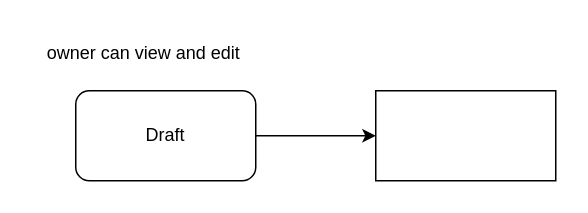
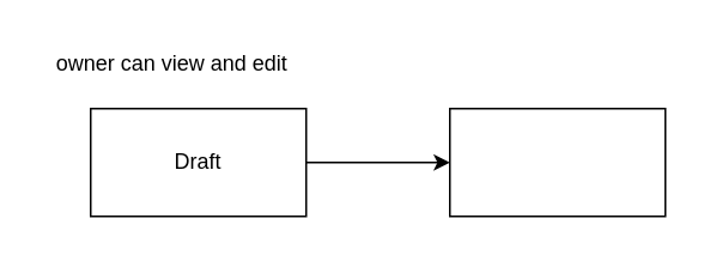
- <mxCell id="3" value="Draft" style="whiteSpace=wrap;html=1;rounded=1;" vertex="1" parent="1"><mxGeometry x="50" y="60" width="120" height="60" as="geometry" /></mxCell>
+ <mxCell id="3" value="Draft" style="rounded=0;whiteSpace=wrap;html=1;" vertex="1" parent="1"><mxGeometry x="50" y="60" width="120" height="60" as="geometry" /></mxCell>
